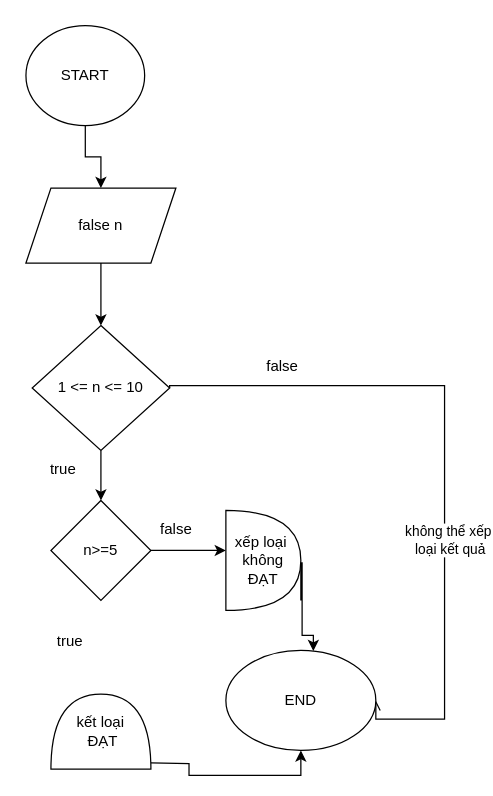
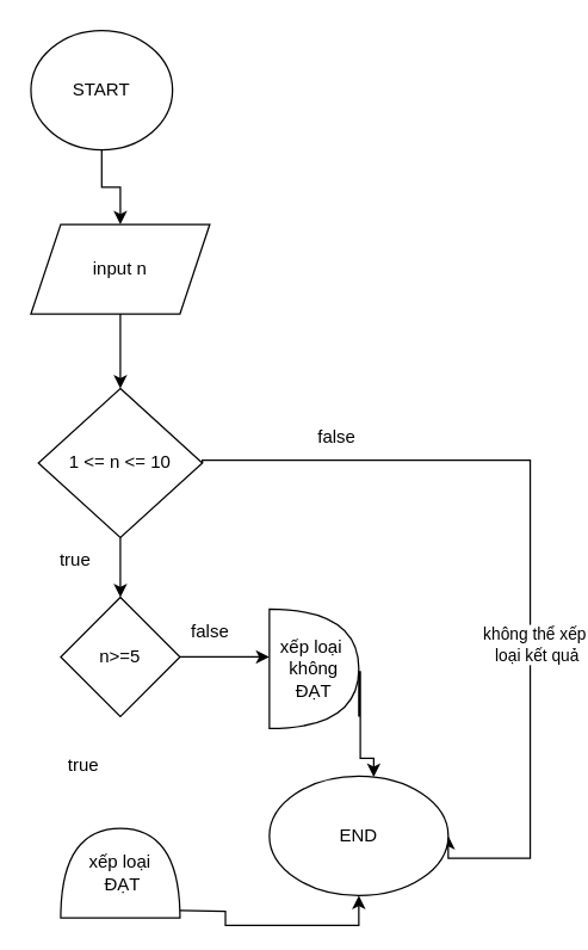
- <mxCell id="9" value="false n" style="shape=parallelogram;perimeter=parallelogramPerimeter;whiteSpace=wrap;html=1;fixedSize=1;" vertex="1" parent="1"><mxGeometry x="20" y="150" width="120" height="60" as="geometry" /></mxCell>
+ <mxCell id="9" value="input n" style="shape=parallelogram;perimeter=parallelogramPerimeter;whiteSpace=wrap;html=1;fixedSize=1;" vertex="1" parent="1"><mxGeometry x="20" y="150" width="120" height="60" as="geometry" /></mxCell>
- <mxCell id="4" style="edgeStyle=orthogonalEdgeStyle;rounded=0;orthogonalLoop=1;jettySize=auto;html=1;exitX=1;exitY=0.5;exitDx=0;exitDy=0;entryX=1;entryY=0.5;entryDx=0;entryDy=0;endArrow=open;" edge="1" parent="1" source="7" target="18"><mxGeometry relative="1" as="geometry"><mxPoint x="360" y="590" as="targetPoint" /><mxPoint x="280" y="308" as="sourcePoint" /><Array as="points"><mxPoint x="135" y="308" /><mxPoint x="355" y="308" /><mxPoint x="355" y="575" /></Array></mxGeometry></mxCell>
+ <mxCell id="4" style="edgeStyle=orthogonalEdgeStyle;rounded=0;orthogonalLoop=1;jettySize=auto;html=1;exitX=1;exitY=0.5;exitDx=0;exitDy=0;entryX=1;entryY=0.5;entryDx=0;entryDy=0;" edge="1" parent="1" source="7" target="18"><mxGeometry relative="1" as="geometry"><mxPoint x="360" y="590" as="targetPoint" /><mxPoint x="280" y="308" as="sourcePoint" /><Array as="points"><mxPoint x="135" y="308" /><mxPoint x="355" y="308" /><mxPoint x="355" y="575" /></Array></mxGeometry></mxCell>
- <mxCell id="19" value="kết loại&lt;div&gt;&amp;nbsp;ĐẠT&lt;/div&gt;" style="shape=or;whiteSpace=wrap;html=1;direction=north;" vertex="1" parent="1"><mxGeometry x="40" y="555" width="80" height="60" as="geometry" /></mxCell>
+ <mxCell id="19" value="xếp loại&lt;div&gt;&amp;nbsp;ĐẠT&lt;/div&gt;" style="shape=or;whiteSpace=wrap;html=1;direction=north;" vertex="1" parent="1"><mxGeometry x="40" y="555" width="80" height="60" as="geometry" /></mxCell>
